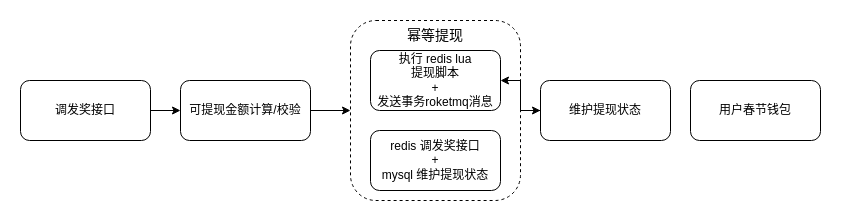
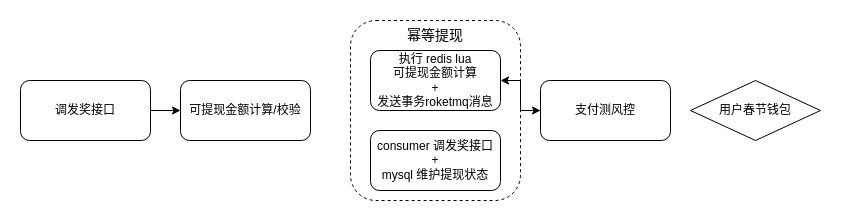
- <mxCell id="7" value="执行 redis lua&lt;br&gt;提现脚本&lt;br&gt;+&lt;br&gt;发送事务roketmq消息" style="rounded=1;whiteSpace=wrap;html=1;" vertex="1" parent="1"><mxGeometry x="370" y="50" width="130" height="60" as="geometry" /></mxCell>
+ <mxCell id="7" value="执行 redis lua&lt;br&gt;可提现金额计算&lt;br&gt;+&lt;br&gt;发送事务roketmq消息" style="rounded=1;whiteSpace=wrap;html=1;" vertex="1" parent="1"><mxGeometry x="370" y="50" width="130" height="60" as="geometry" /></mxCell>
- <mxCell id="6" style="edgeStyle=orthogonalEdgeStyle;rounded=0;orthogonalLoop=1;jettySize=auto;html=1;entryX=0;entryY=0.5;entryDx=0;entryDy=0;fontSize=14;exitX=1;exitY=0.5;exitDx=0;exitDy=0;" edge="1" parent="1" source="9" target="3"><mxGeometry relative="1" as="geometry"><mxPoint x="310" y="120" as="sourcePoint" /></mxGeometry></mxCell>
- <mxCell id="11" value="维护提现状态" style="rounded=1;whiteSpace=wrap;html=1;" vertex="1" parent="1"><mxGeometry x="540" y="80" width="130" height="60" as="geometry" /></mxCell>
+ <mxCell id="11" value="支付测风控" style="rounded=1;whiteSpace=wrap;html=1;" vertex="1" parent="1"><mxGeometry x="540" y="80" width="130" height="60" as="geometry" /></mxCell>
- <mxCell id="12" value="用户春节钱包" style="rounded=1;whiteSpace=wrap;html=1;" vertex="1" parent="1"><mxGeometry x="690" y="80" width="130" height="60" as="geometry" /></mxCell>
+ <mxCell id="12" value="用户春节钱包" style="rhombus;whiteSpace=wrap;html=1;" vertex="1" parent="1"><mxGeometry x="690" y="80" width="130" height="60" as="geometry" /></mxCell>
- <mxCell id="8" value="redis 调发奖接口&lt;br&gt;+&lt;br&gt;mysql 维护提现状态" style="rounded=1;whiteSpace=wrap;html=1;" vertex="1" parent="1"><mxGeometry x="370" y="130" width="130" height="60" as="geometry" /></mxCell>
+ <mxCell id="8" value="consumer 调发奖接口&lt;br&gt;+&lt;br&gt;mysql 维护提现状态" style="rounded=1;whiteSpace=wrap;html=1;" vertex="1" parent="1"><mxGeometry x="370" y="130" width="130" height="60" as="geometry" /></mxCell>
